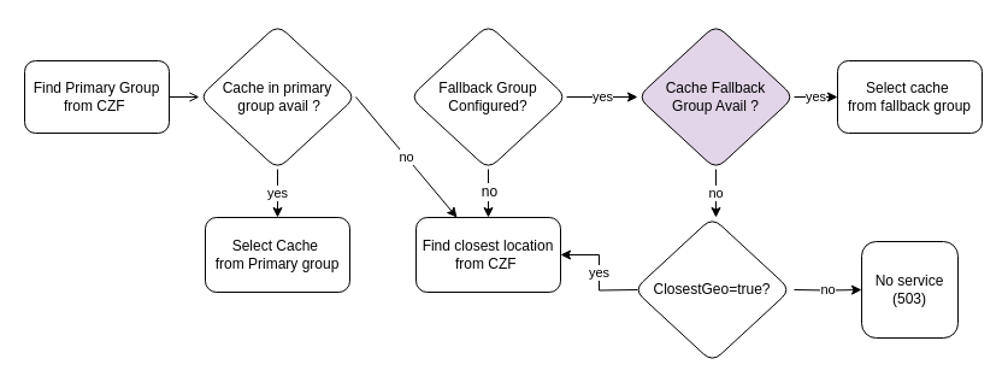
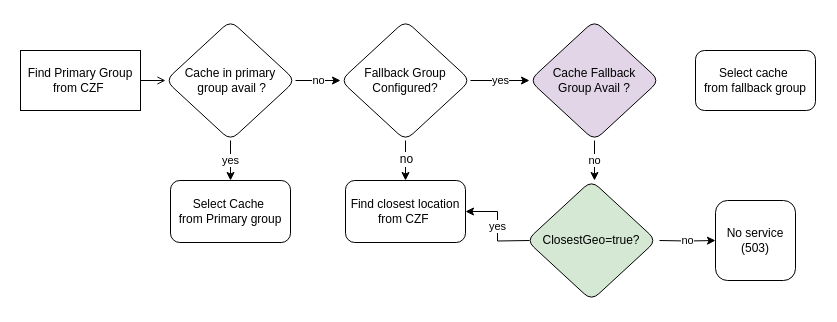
- <mxCell id="15" value="Find Primary Group&lt;br&gt;from CZF&amp;nbsp;&lt;br&gt;" style="rounded=1;whiteSpace=wrap;html=1;shadow=0;" parent="1" vertex="1"><mxGeometry x="20" y="50" width="120" height="60" as="geometry" /></mxCell>
+ <mxCell id="15" value="Find Primary Group&lt;br&gt;from CZF&amp;nbsp;&lt;br&gt;" style="whiteSpace=wrap;html=1;shadow=0;rounded=0;" parent="1" vertex="1"><mxGeometry x="20" y="50" width="120" height="60" as="geometry" /></mxCell>
- <mxCell id="9" value="yes" style="edgeStyle=none;rounded=0;html=1;exitX=1;exitY=0.5;entryX=0;entryY=0.5;startArrow=none;startFill=0;jettySize=auto;orthogonalLoop=1;" parent="1" source="11" target="12" edge="1"><mxGeometry relative="1" as="geometry" /></mxCell>
- <mxCell id="3" value="no" style="edgeStyle=none;rounded=0;html=1;exitX=1;exitY=0.5;startArrow=none;startFill=0;jettySize=auto;orthogonalLoop=1;" parent="1" source="4" target="16" edge="1"><mxGeometry relative="1" as="geometry" /></mxCell>
+ <mxCell id="3" value="no" style="edgeStyle=none;rounded=0;html=1;exitX=1;exitY=0.5;entryX=0;entryY=0.5;startArrow=none;startFill=0;jettySize=auto;orthogonalLoop=1;" parent="1" source="4" target="8" edge="1"><mxGeometry relative="1" as="geometry" /></mxCell>
- <mxCell id="19" value="ClosestGeo=true?" style="rhombus;whiteSpace=wrap;html=1;rounded=1;shadow=0;" parent="1" vertex="1"><mxGeometry x="526" y="180" width="130" height="120" as="geometry" /></mxCell>
+ <mxCell id="19" value="ClosestGeo=true?" style="rhombus;whiteSpace=wrap;html=1;rounded=1;shadow=0;fillColor=#d5e8d4;" parent="1" vertex="1"><mxGeometry x="526" y="180" width="130" height="120" as="geometry" /></mxCell>
